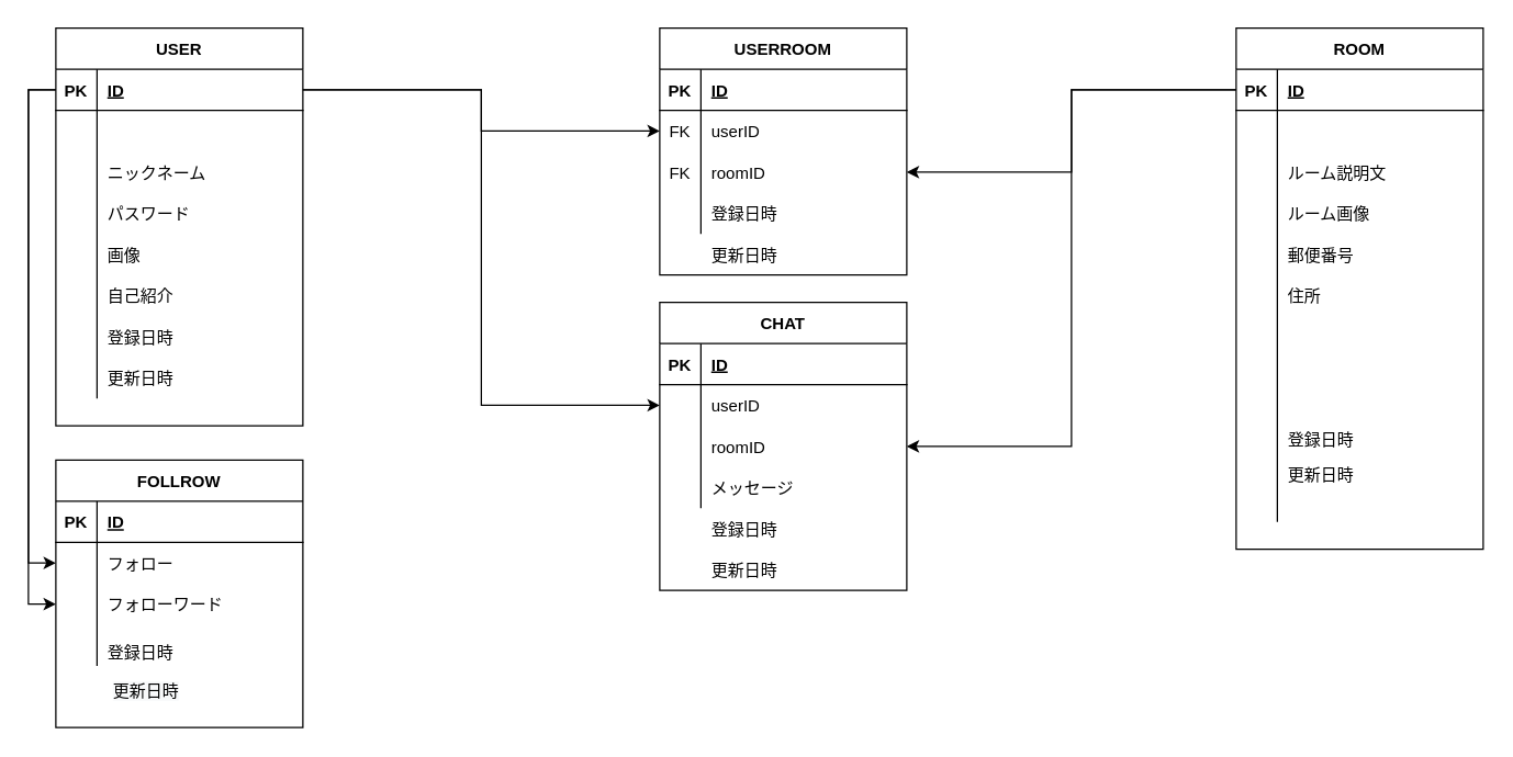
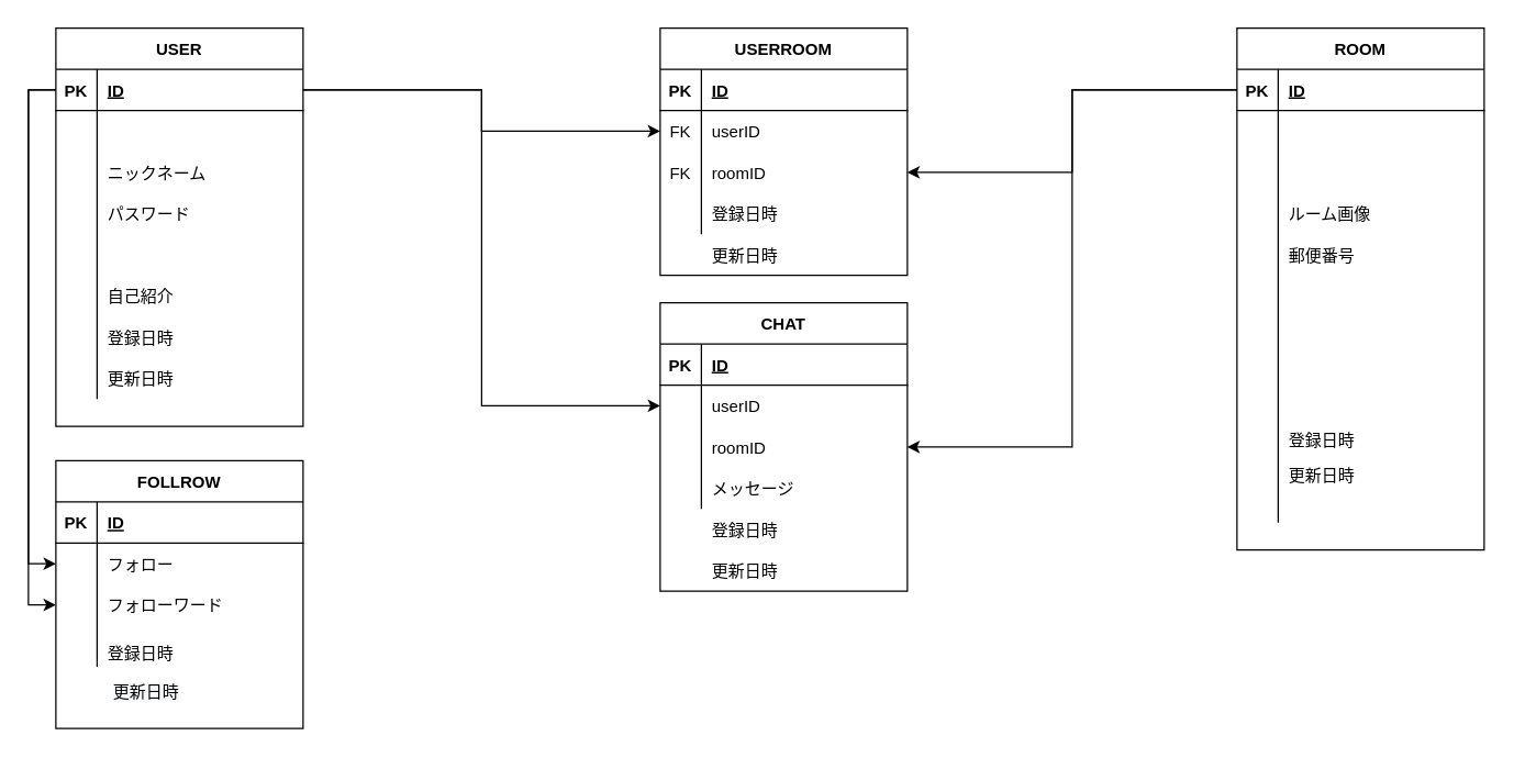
- <mxCell id="34" value="ルーム説明文" style="shape=partialRectangle;connectable=0;fillColor=none;top=0;left=0;bottom=0;right=0;align=left;spacingLeft=6;overflow=hidden;" parent="32" vertex="1"><mxGeometry x="30" width="150" height="30" as="geometry" /></mxCell>
- <mxCell id="16" value="画像" style="shape=partialRectangle;connectable=0;fillColor=none;top=0;left=0;bottom=0;right=0;align=left;spacingLeft=6;overflow=hidden;" parent="14" vertex="1"><mxGeometry x="30" width="150" height="30" as="geometry" /></mxCell>
- <mxCell id="43" value="住所" style="shape=partialRectangle;connectable=0;fillColor=none;top=0;left=0;bottom=0;right=0;align=left;spacingLeft=6;overflow=hidden;" parent="41" vertex="1"><mxGeometry x="30" width="150" height="30" as="geometry" /></mxCell>
